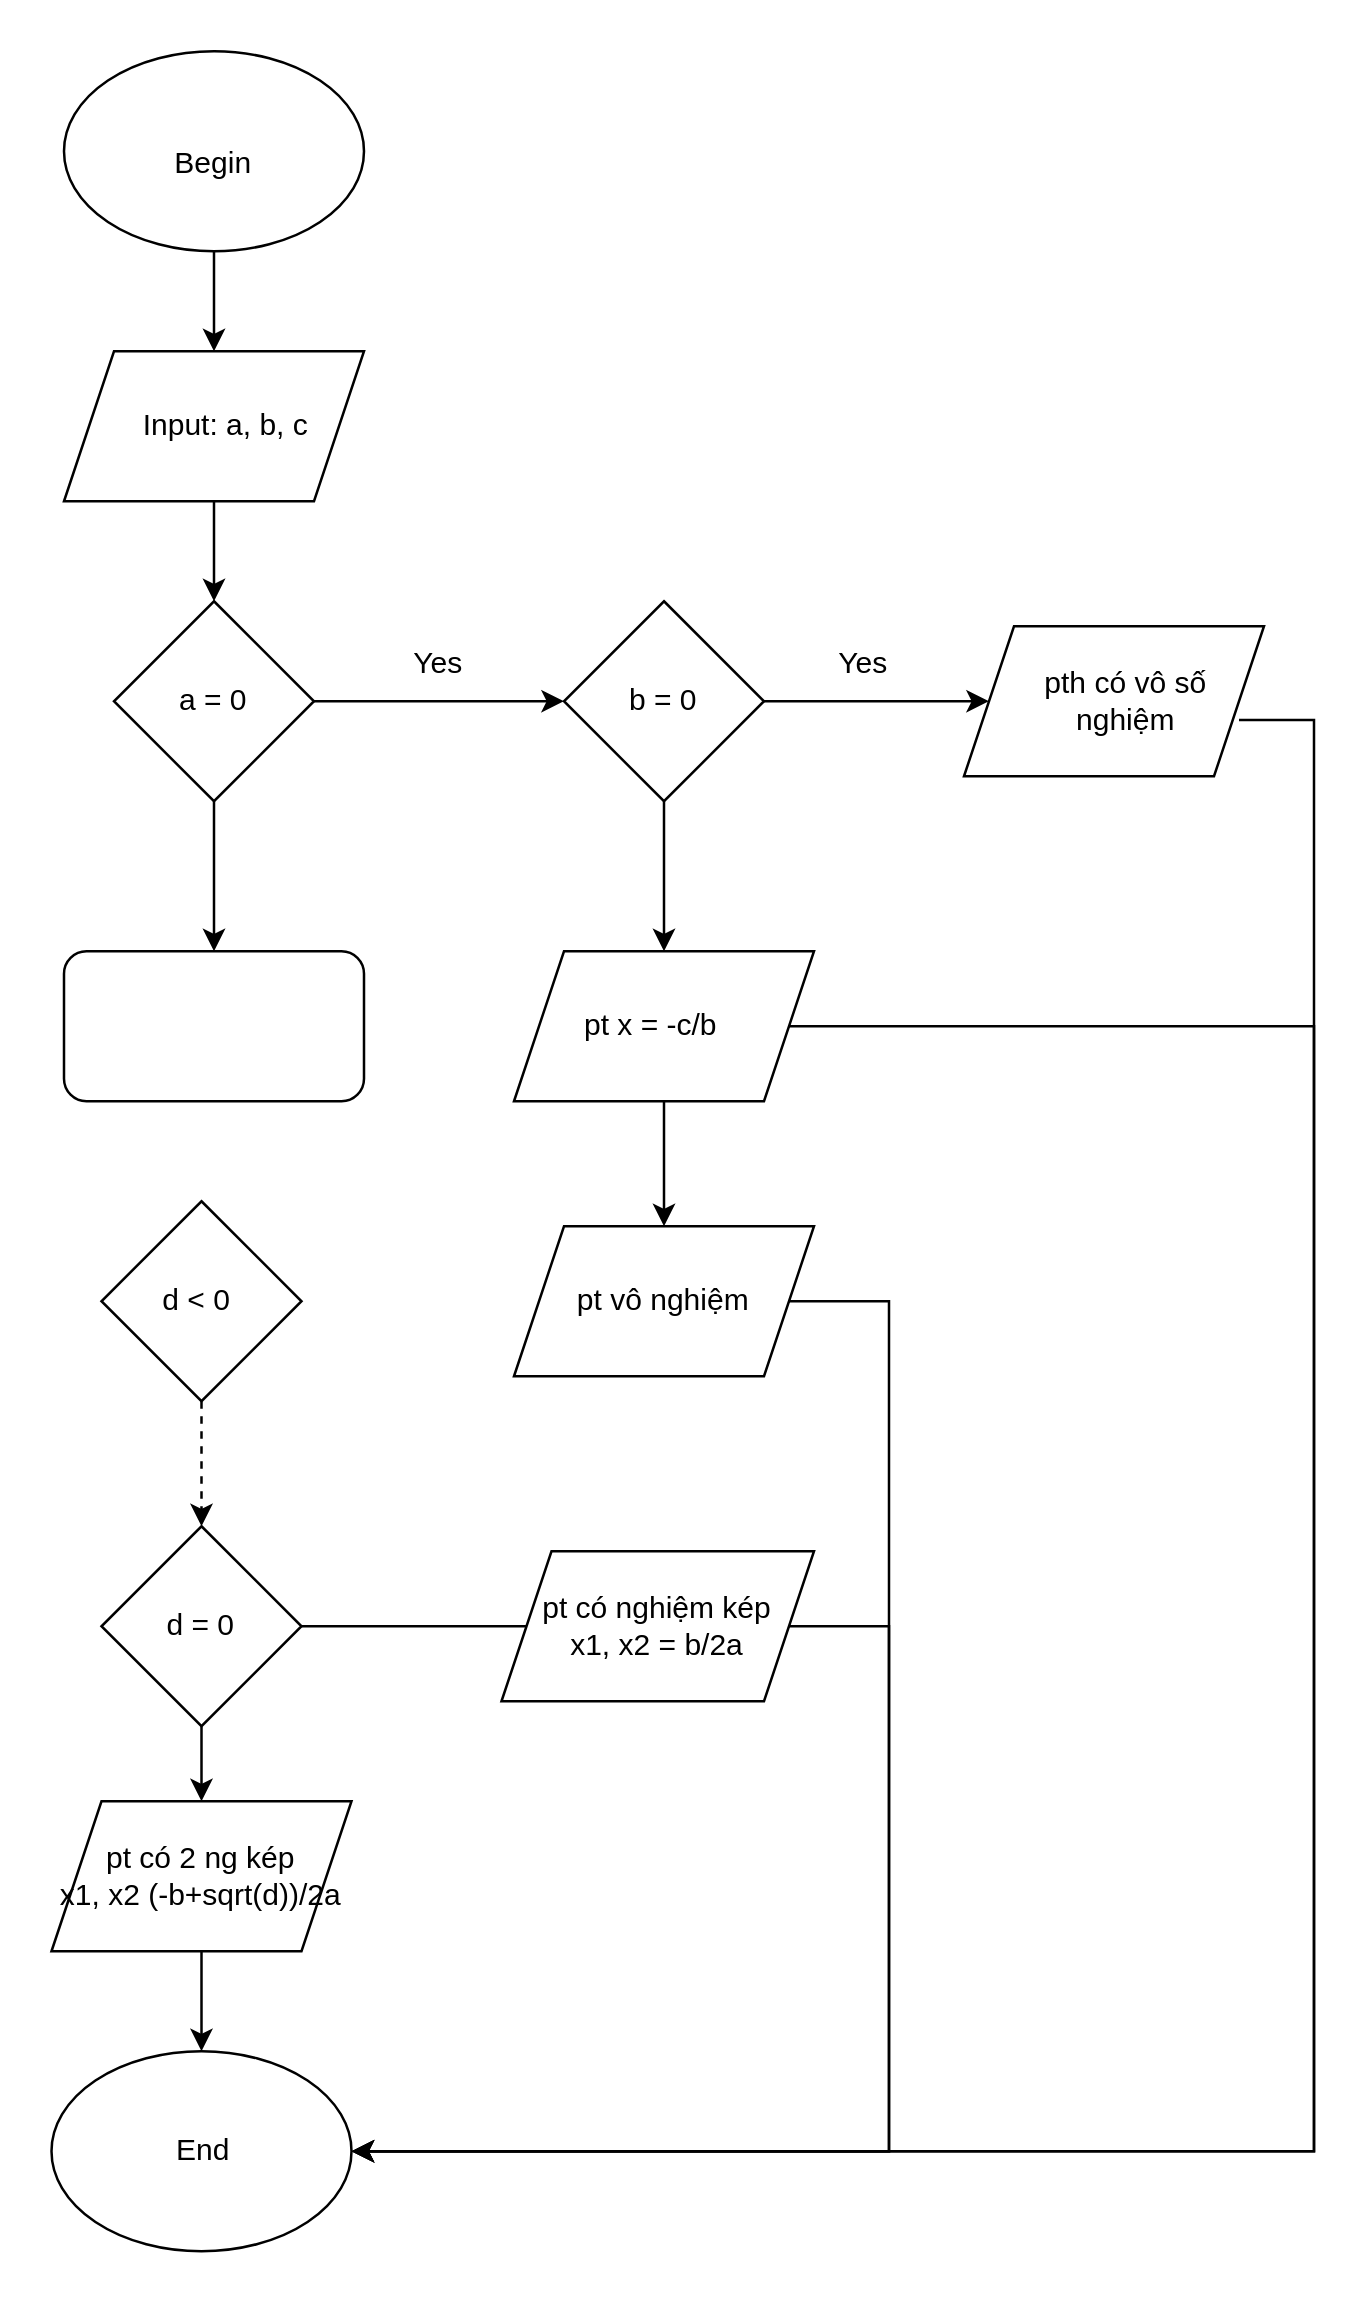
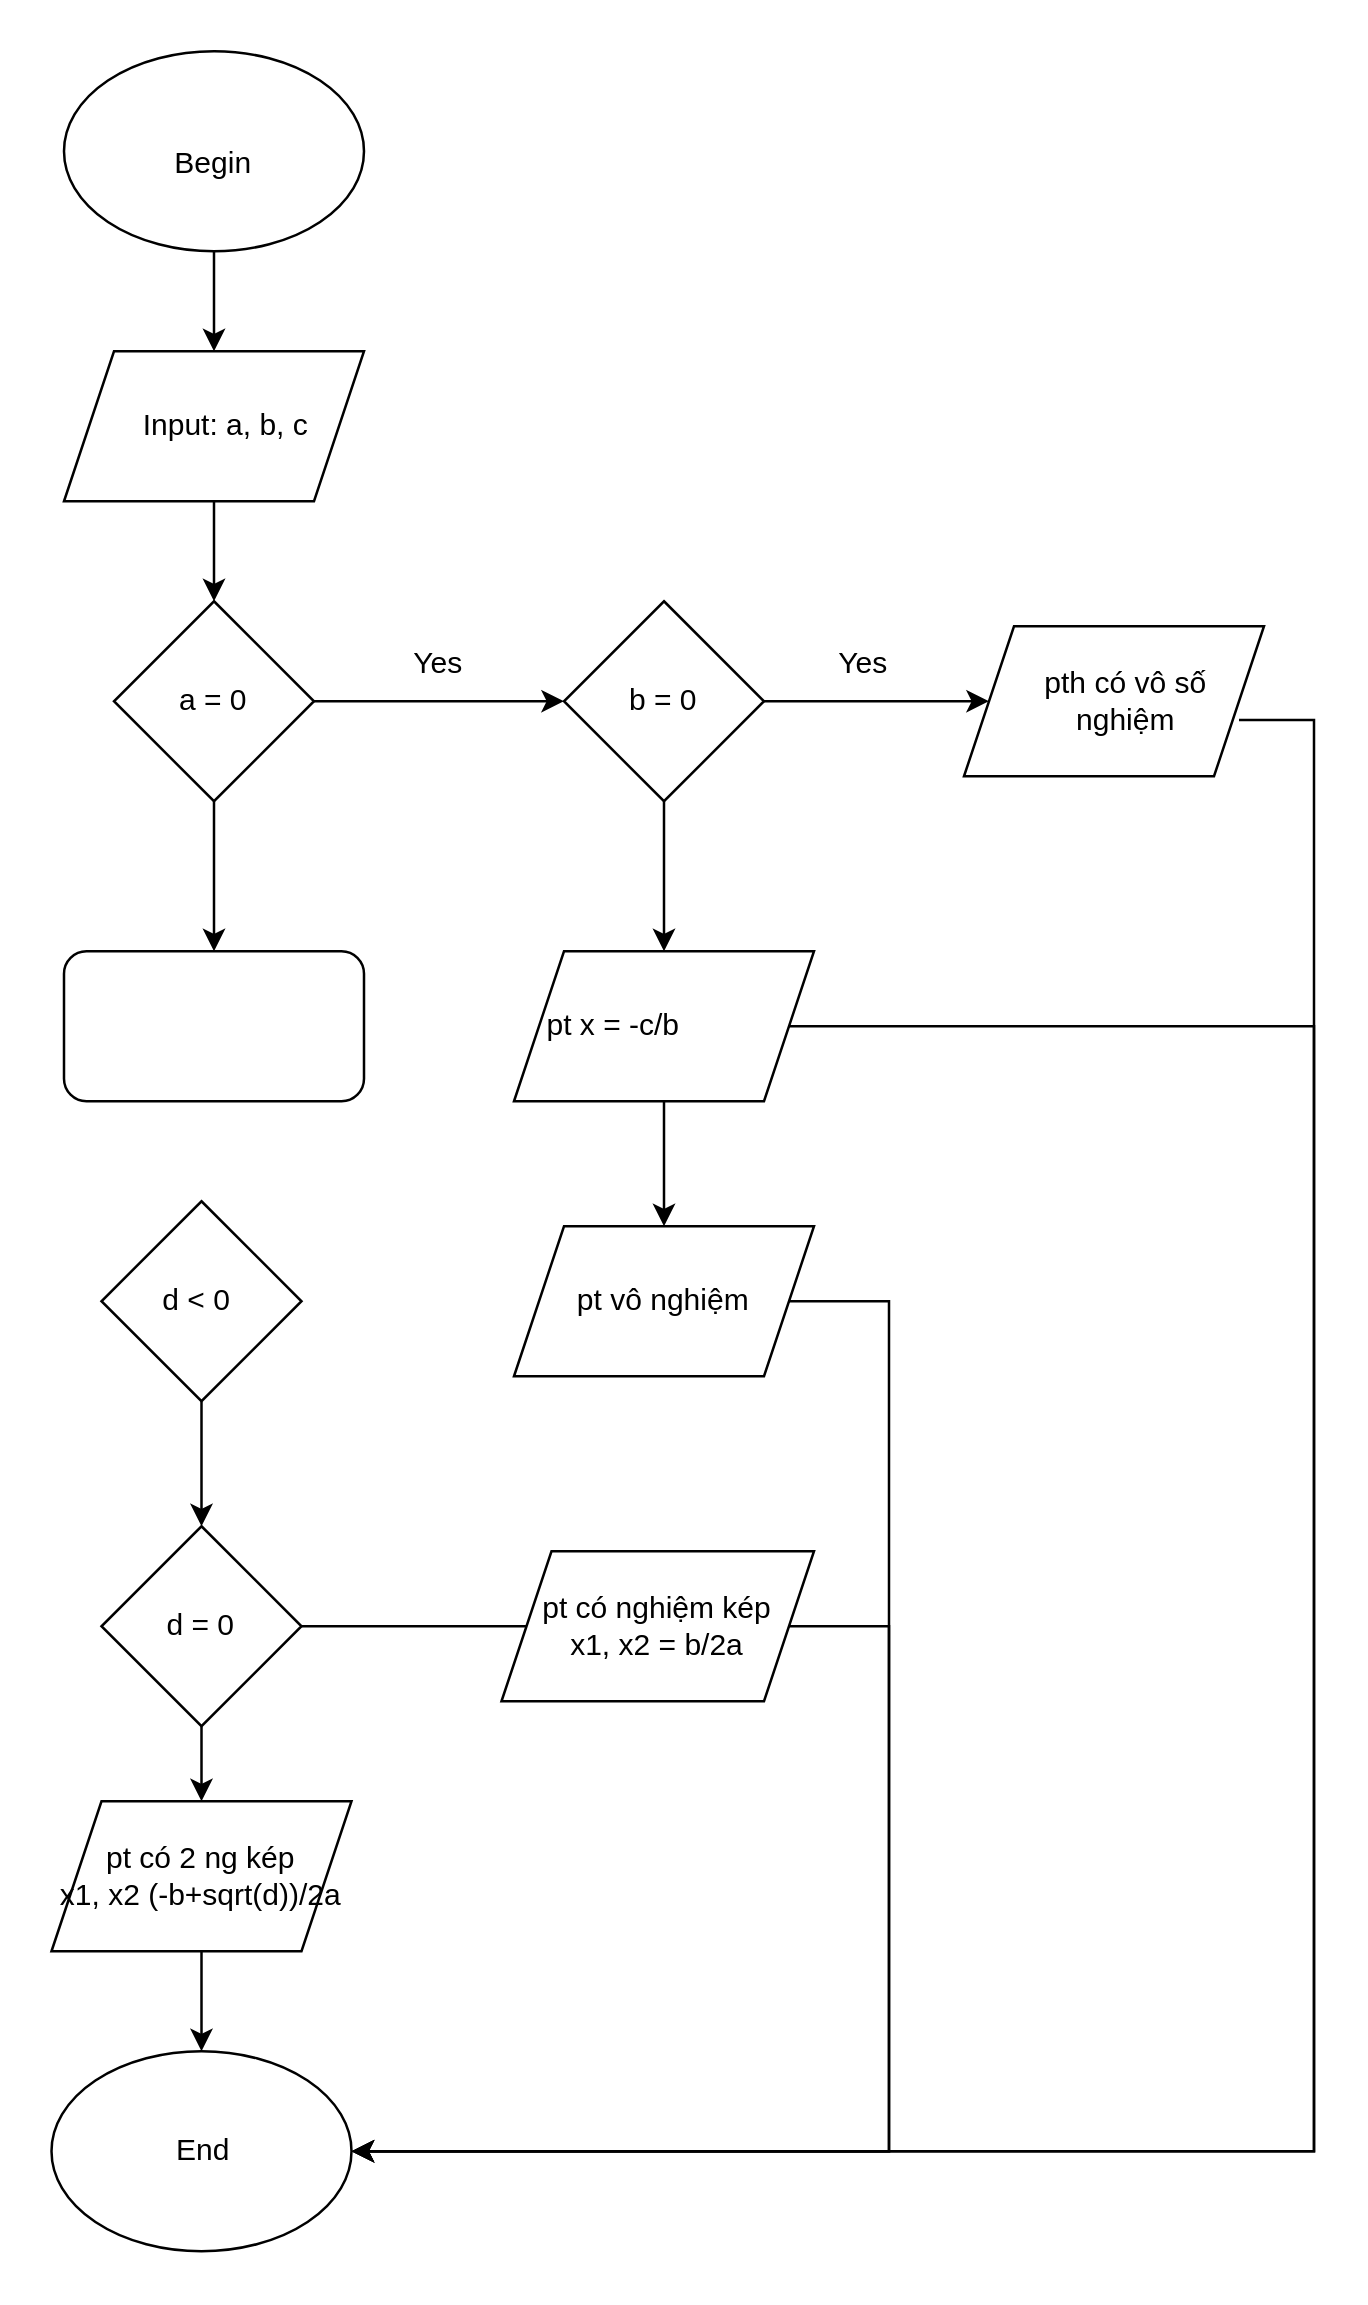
- <mxCell id="25" value="pt x = -c/b" style="text;html=1;strokeColor=none;fillColor=none;align=center;verticalAlign=middle;whiteSpace=wrap;rounded=0;" vertex="1" parent="1"><mxGeometry x="230" y="395" width="60" height="30" as="geometry" /></mxCell>
+ <mxCell id="25" value="pt x = -c/b" style="text;html=1;strokeColor=none;fillColor=none;align=center;verticalAlign=middle;whiteSpace=wrap;rounded=0;" vertex="1" parent="1"><mxGeometry x="215" y="395" width="60" height="30" as="geometry" /></mxCell>
- <mxCell id="26" value="" style="edgeStyle=orthogonalEdgeStyle;rounded=0;orthogonalLoop=1;jettySize=auto;html=1;dashed=1;" edge="1" parent="1" source="27" target="32"><mxGeometry relative="1" as="geometry" /></mxCell>
+ <mxCell id="26" value="" style="edgeStyle=orthogonalEdgeStyle;rounded=0;orthogonalLoop=1;jettySize=auto;html=1;" edge="1" parent="1" source="27" target="32"><mxGeometry relative="1" as="geometry" /></mxCell>
